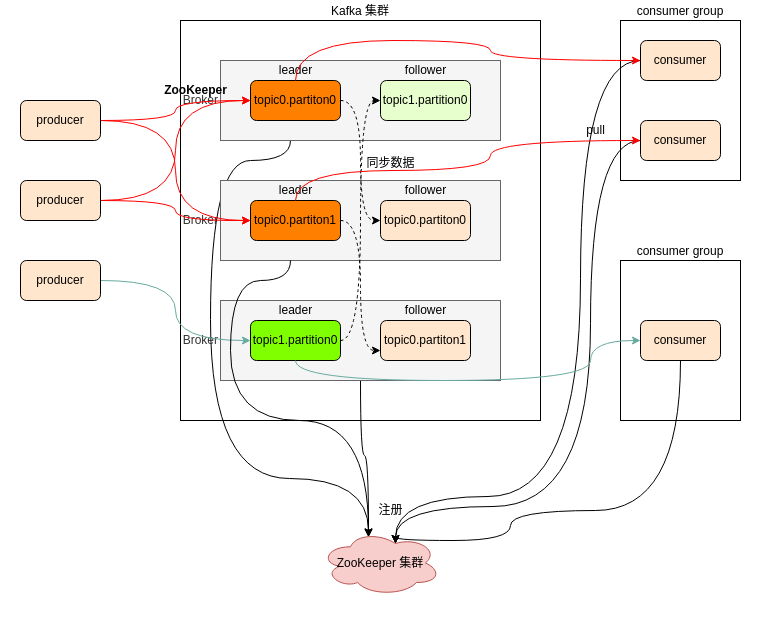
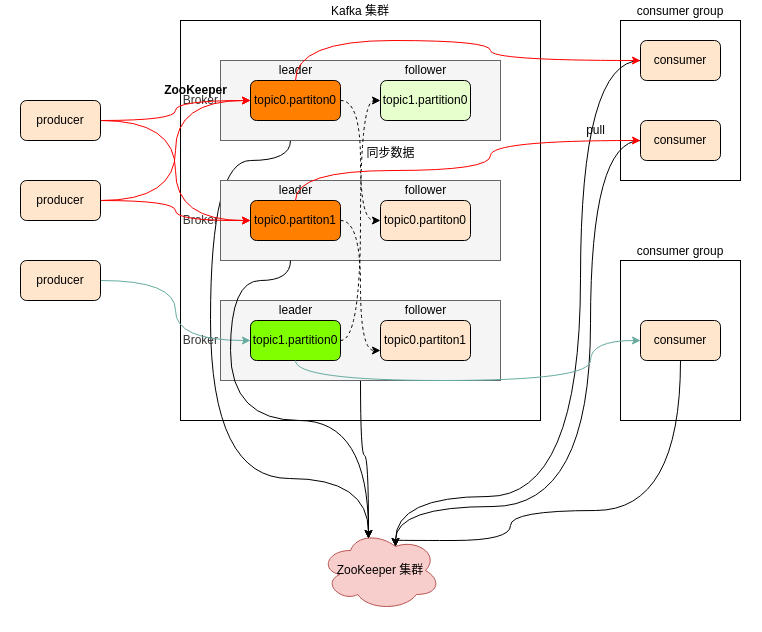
- <mxCell id="23" value="同步数据" style="text;html=1;align=center;verticalAlign=middle;resizable=0;points=[];;autosize=1;" parent="1" vertex="1"><mxGeometry x="360" y="153" width="60" height="20" as="geometry" /></mxCell>
+ <mxCell id="23" value="同步数据" style="text;html=1;align=center;verticalAlign=middle;resizable=0;points=[];;autosize=1;" parent="1" vertex="1"><mxGeometry x="360" y="143" width="60" height="20" as="geometry" /></mxCell>
- <mxCell id="46" value="注册" style="text;html=1;align=center;verticalAlign=middle;resizable=0;points=[];;autosize=1;" parent="1" vertex="1"><mxGeometry x="370" y="500" width="40" height="20" as="geometry" /></mxCell>
- <mxCell id="44" value="ZooKeeper 集群" style="ellipse;shape=cloud;whiteSpace=wrap;html=1;strokeColor=#b85450;fillColor=#f8cecc;" parent="1" vertex="1"><mxGeometry x="320" y="530" width="120" height="65" as="geometry" /></mxCell>
+ <mxCell id="44" value="ZooKeeper 集群" style="ellipse;shape=cloud;whiteSpace=wrap;html=1;strokeColor=#b85450;fillColor=#f8cecc;" parent="1" vertex="1"><mxGeometry x="320" y="530" width="120" height="80" as="geometry" /></mxCell>
